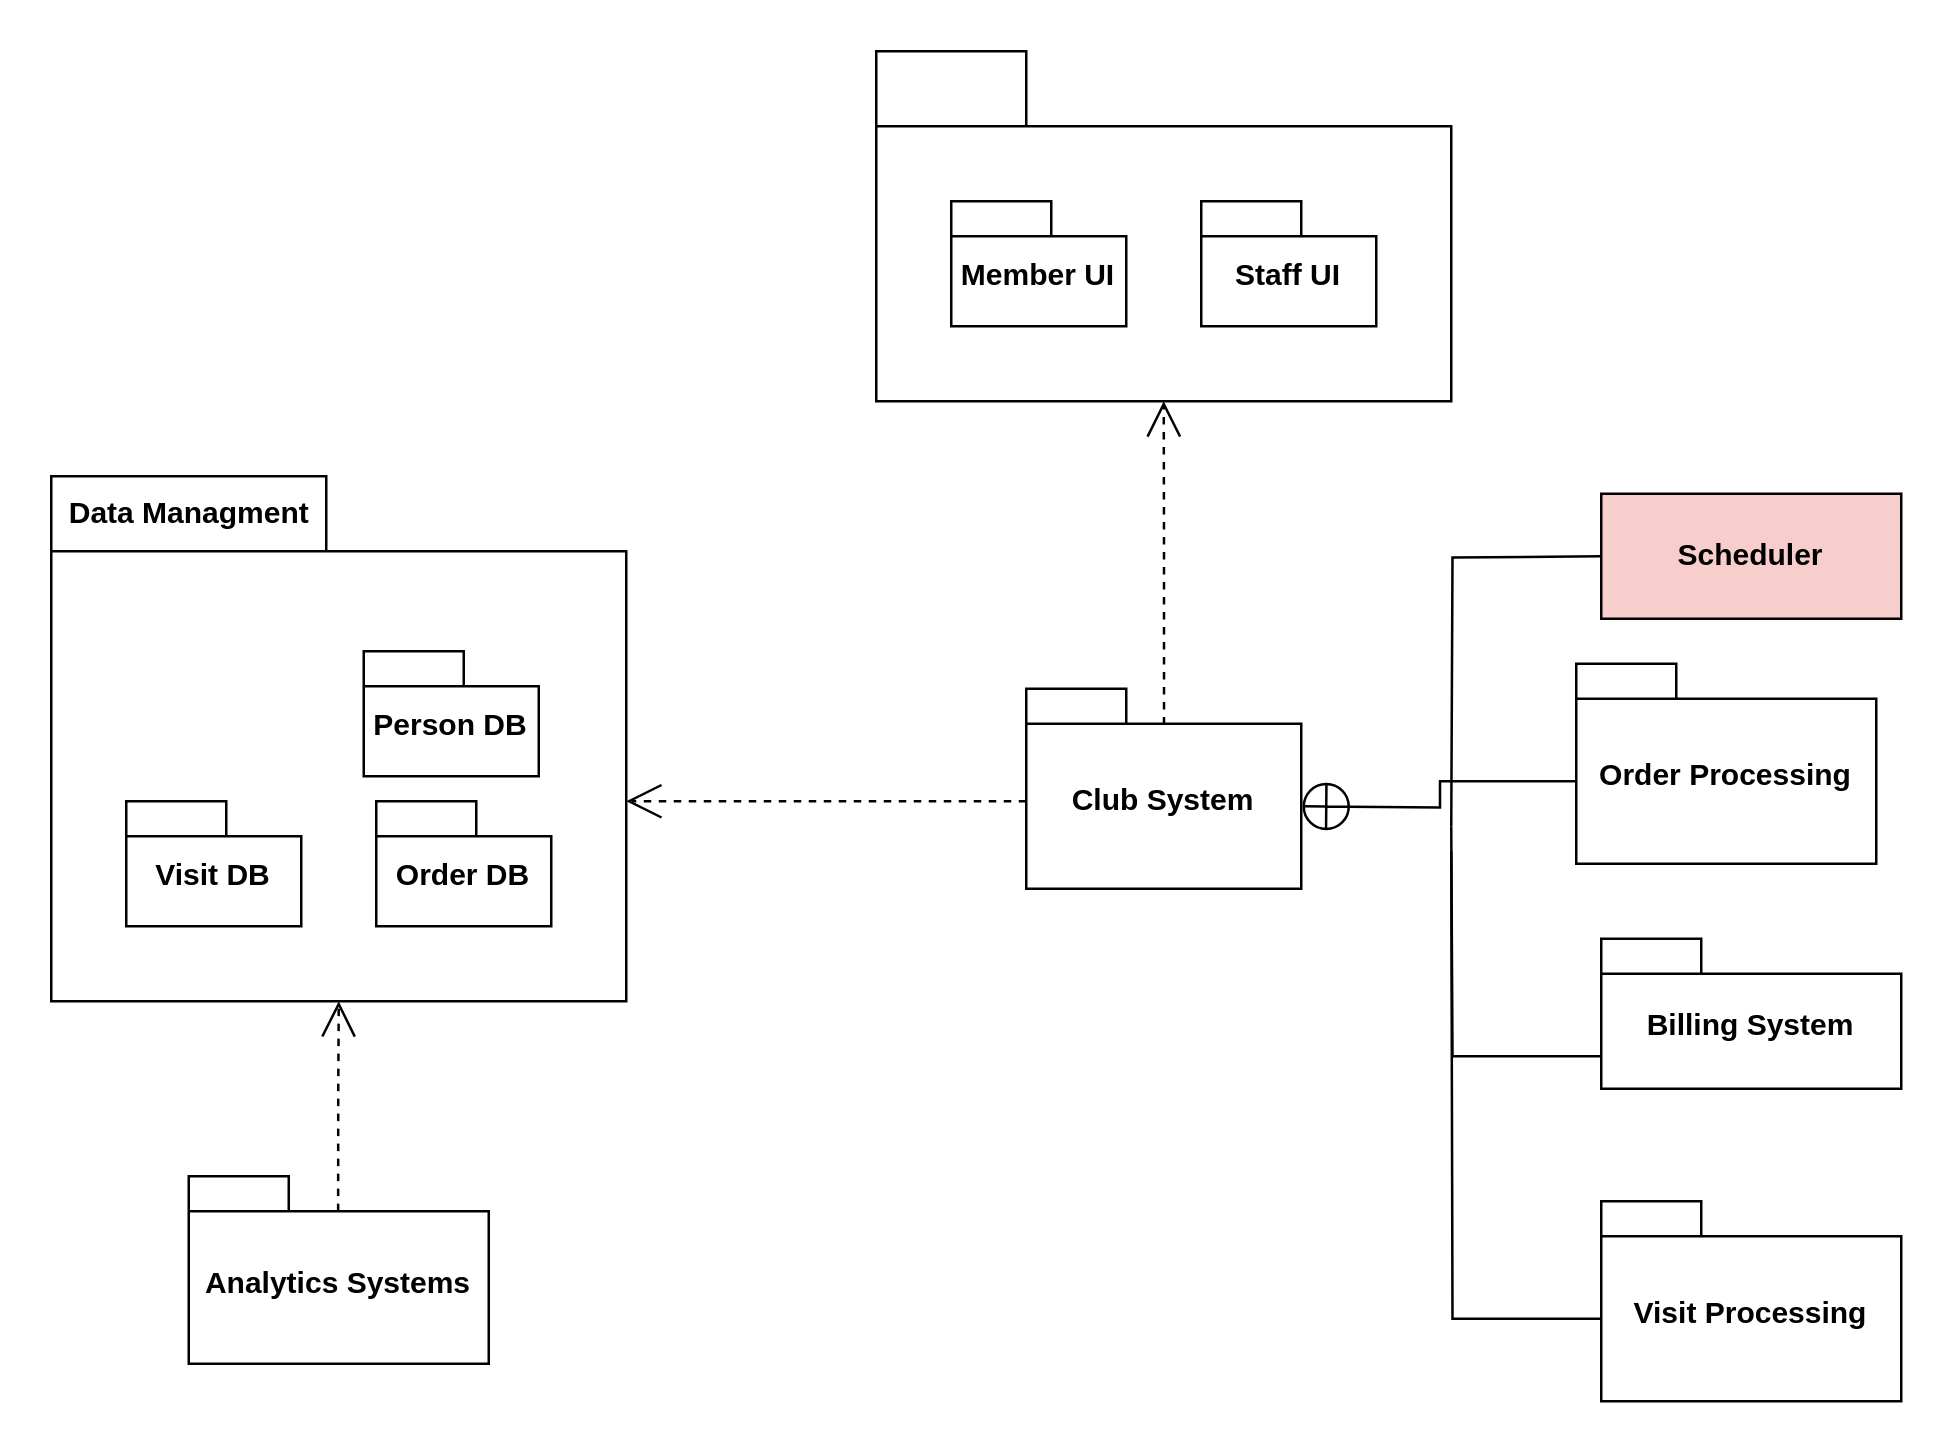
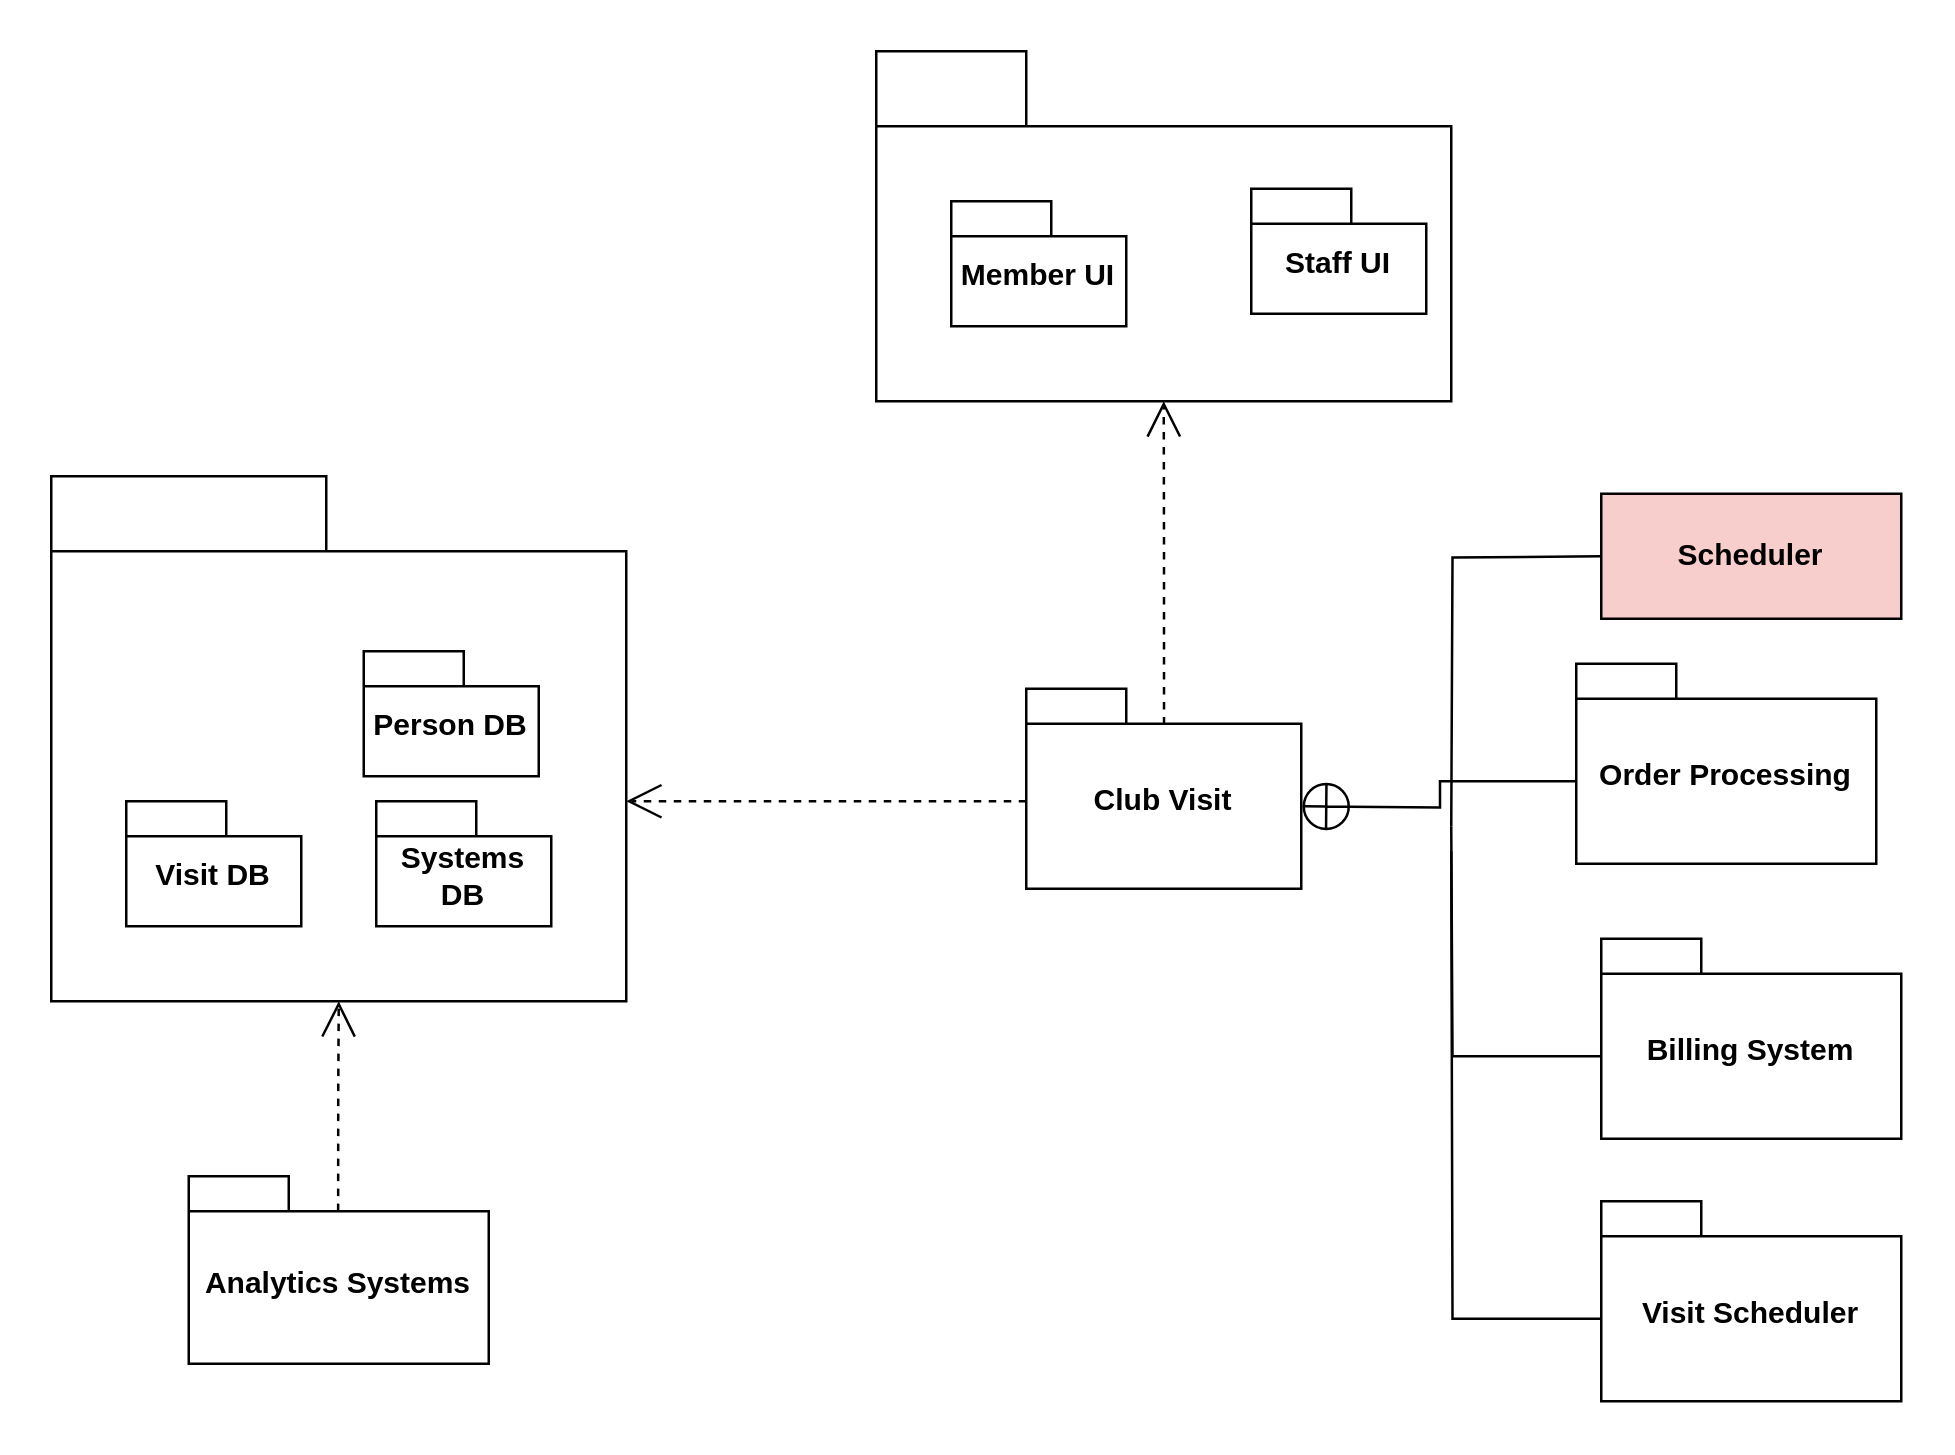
- <mxCell id="6" value="Staff UI" style="shape=folder;fontStyle=1;spacingTop=10;tabWidth=40;tabHeight=14;tabPosition=left;html=1;whiteSpace=wrap;" parent="3" vertex="1"><mxGeometry x="130" y="60" width="70" height="50" as="geometry" /></mxCell>
+ <mxCell id="6" value="Staff UI" style="shape=folder;fontStyle=1;spacingTop=10;tabWidth=40;tabHeight=14;tabPosition=left;html=1;whiteSpace=wrap;" parent="3" vertex="1"><mxGeometry x="150" y="55" width="70" height="50" as="geometry" /></mxCell>
- <mxCell id="9" value="Data Managment" style="text;align=center;fontStyle=1;verticalAlign=middle;spacingLeft=3;spacingRight=3;strokeColor=none;rotatable=0;points=[[0,0.5],[1,0.5]];portConstraint=eastwest;html=1;" parent="7" vertex="1"><mxGeometry y="2" width="110" height="26" as="geometry" /></mxCell>
- <mxCell id="2" value="Club System" style="shape=folder;fontStyle=1;spacingTop=10;tabWidth=40;tabHeight=14;tabPosition=left;html=1;whiteSpace=wrap;" parent="1" vertex="1"><mxGeometry x="410" y="275" width="110" height="80" as="geometry" /></mxCell>
+ <mxCell id="2" value="Club Visit" style="shape=folder;fontStyle=1;spacingTop=10;tabWidth=40;tabHeight=14;tabPosition=left;html=1;whiteSpace=wrap;" parent="1" vertex="1"><mxGeometry x="410" y="275" width="110" height="80" as="geometry" /></mxCell>
- <mxCell id="11" value="Order DB" style="shape=folder;fontStyle=1;spacingTop=10;tabWidth=40;tabHeight=14;tabPosition=left;html=1;whiteSpace=wrap;" parent="7" vertex="1"><mxGeometry x="130" y="130" width="70" height="50" as="geometry" /></mxCell>
+ <mxCell id="11" value="Systems DB" style="shape=folder;fontStyle=1;spacingTop=10;tabWidth=40;tabHeight=14;tabPosition=left;html=1;whiteSpace=wrap;" parent="7" vertex="1"><mxGeometry x="130" y="130" width="70" height="50" as="geometry" /></mxCell>
- <mxCell id="18" value="Billing System" style="shape=folder;fontStyle=1;spacingTop=10;tabWidth=40;tabHeight=14;tabPosition=left;html=1;whiteSpace=wrap;" parent="1" vertex="1"><mxGeometry x="640" y="375" width="120" height="60" as="geometry" /></mxCell>
+ <mxCell id="18" value="Billing System" style="shape=folder;fontStyle=1;spacingTop=10;tabWidth=40;tabHeight=14;tabPosition=left;html=1;whiteSpace=wrap;" parent="1" vertex="1"><mxGeometry x="640" y="375" width="120" height="80" as="geometry" /></mxCell>
- <mxCell id="23" value="Visit Processing" style="shape=folder;fontStyle=1;spacingTop=10;tabWidth=40;tabHeight=14;tabPosition=left;html=1;whiteSpace=wrap;" parent="1" vertex="1"><mxGeometry x="640" y="480" width="120" height="80" as="geometry" /></mxCell>
+ <mxCell id="23" value="Visit Scheduler" style="shape=folder;fontStyle=1;spacingTop=10;tabWidth=40;tabHeight=14;tabPosition=left;html=1;whiteSpace=wrap;" parent="1" vertex="1"><mxGeometry x="640" y="480" width="120" height="80" as="geometry" /></mxCell>
